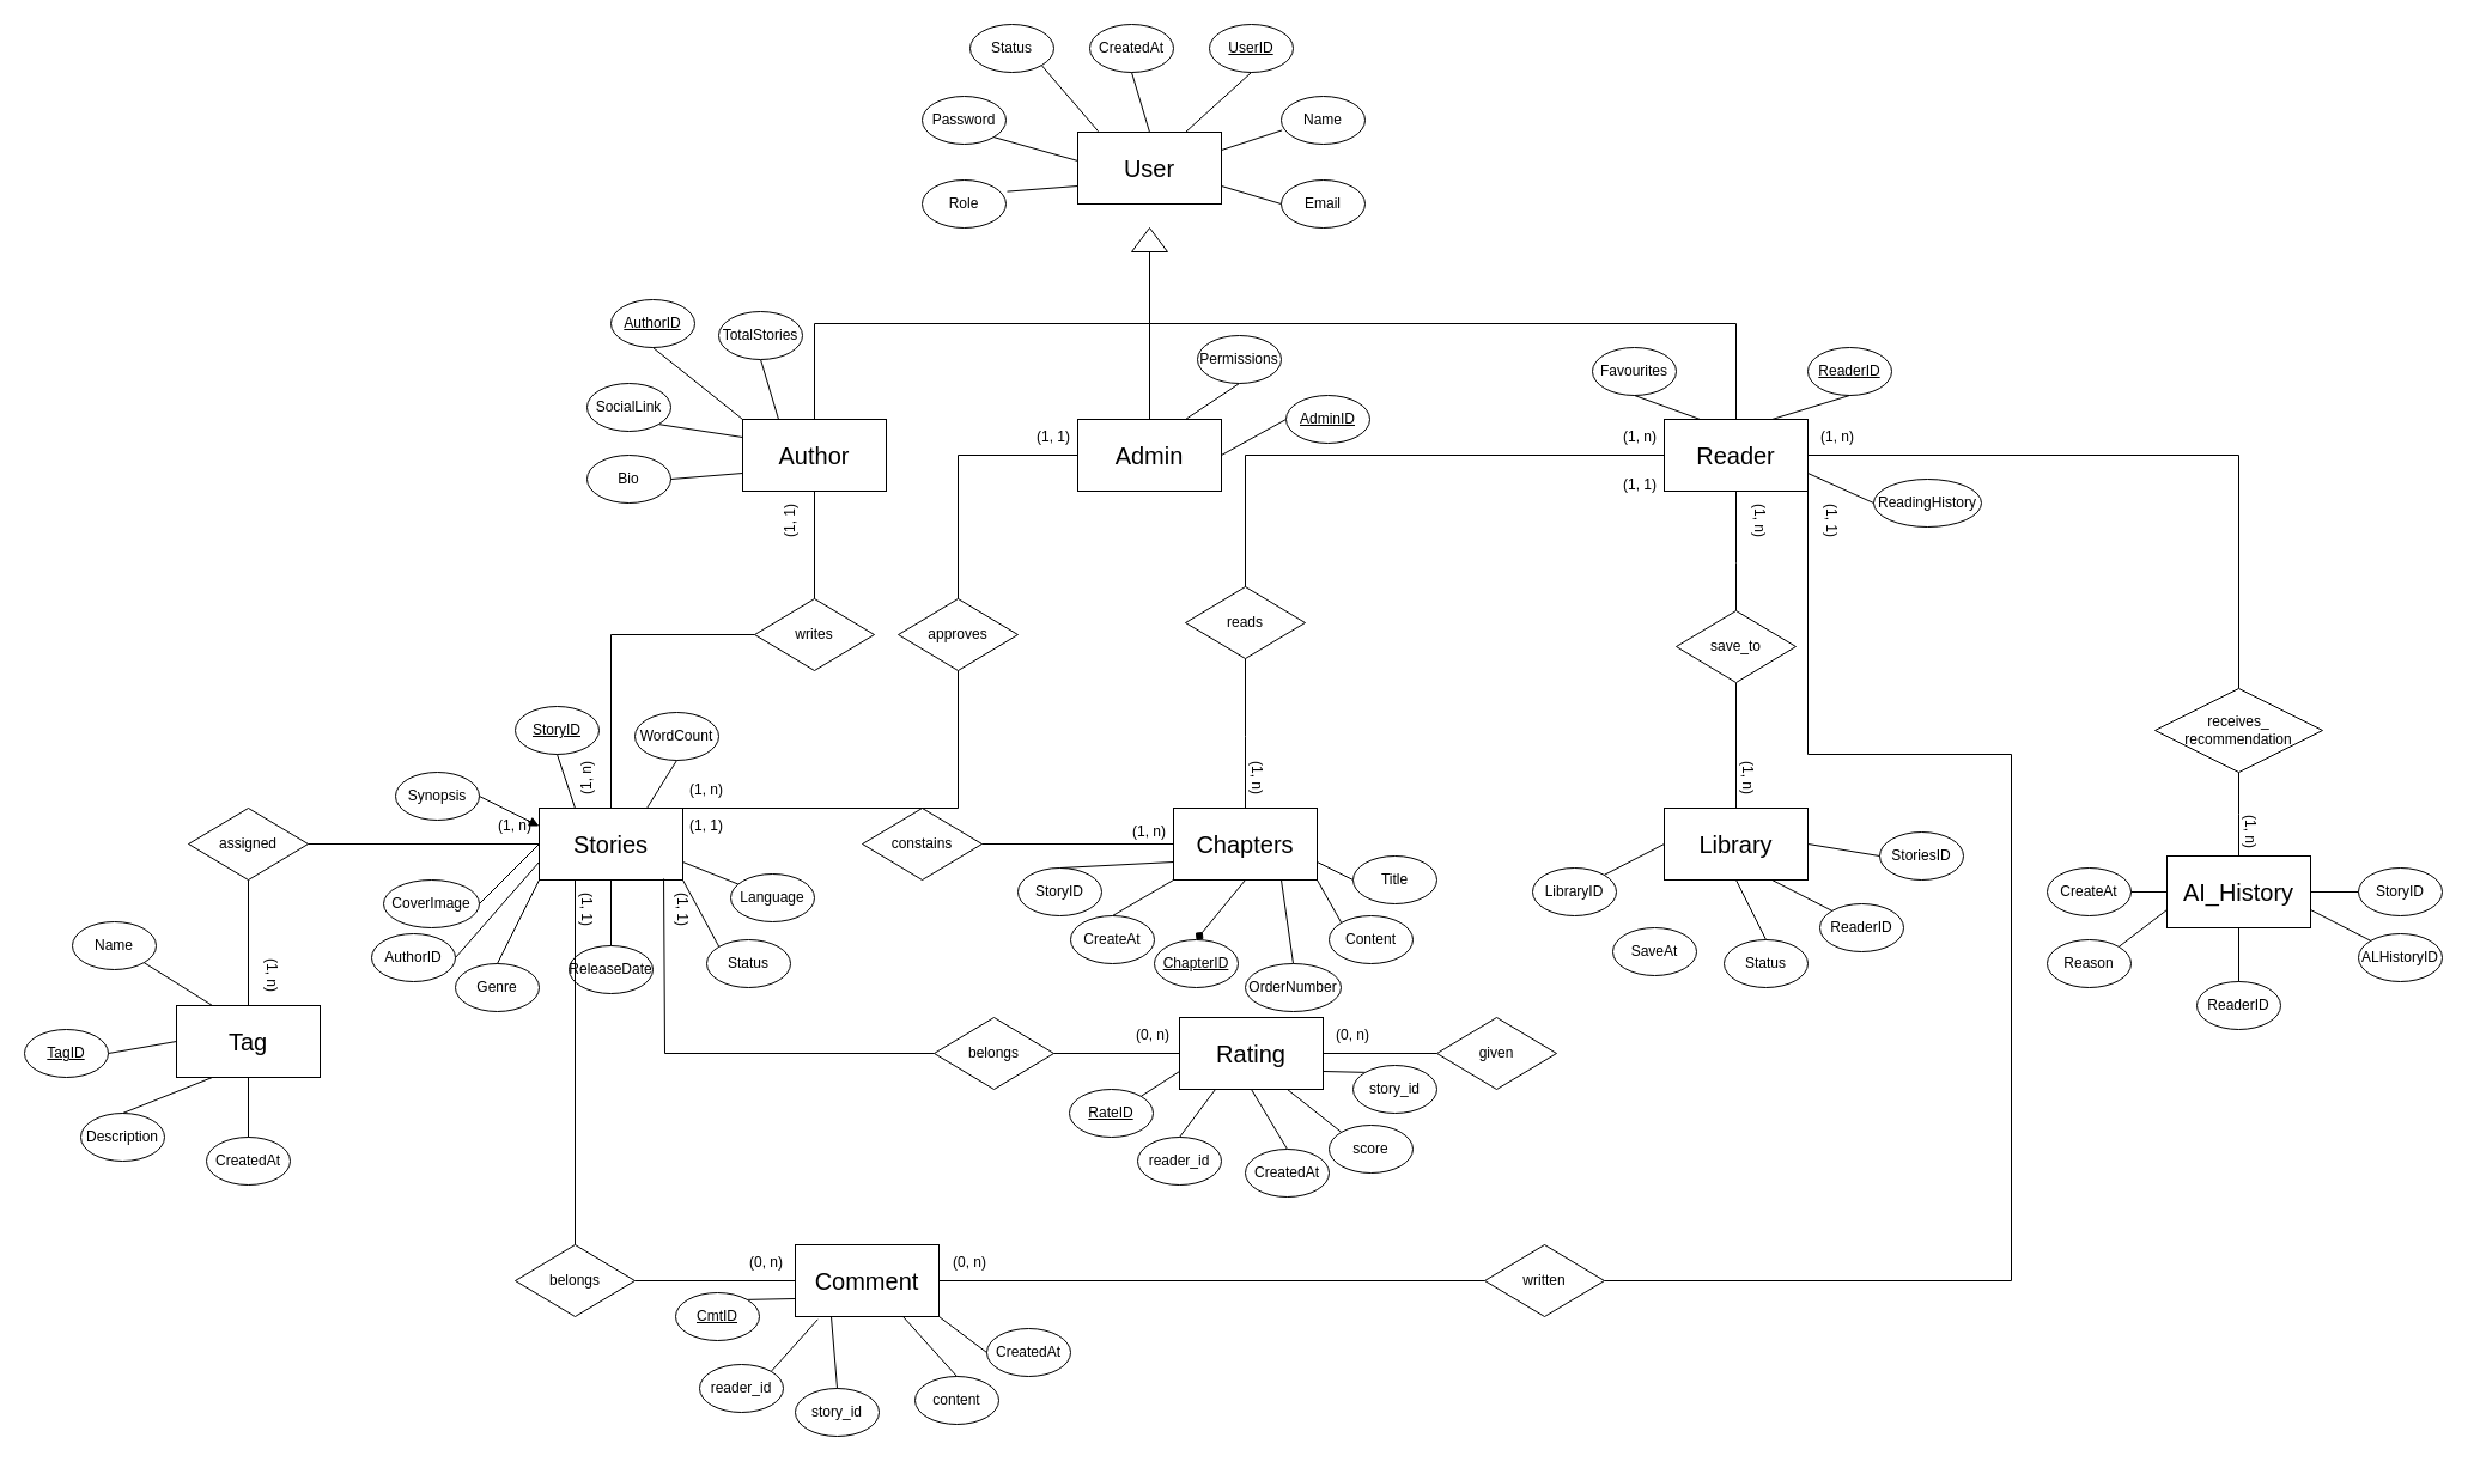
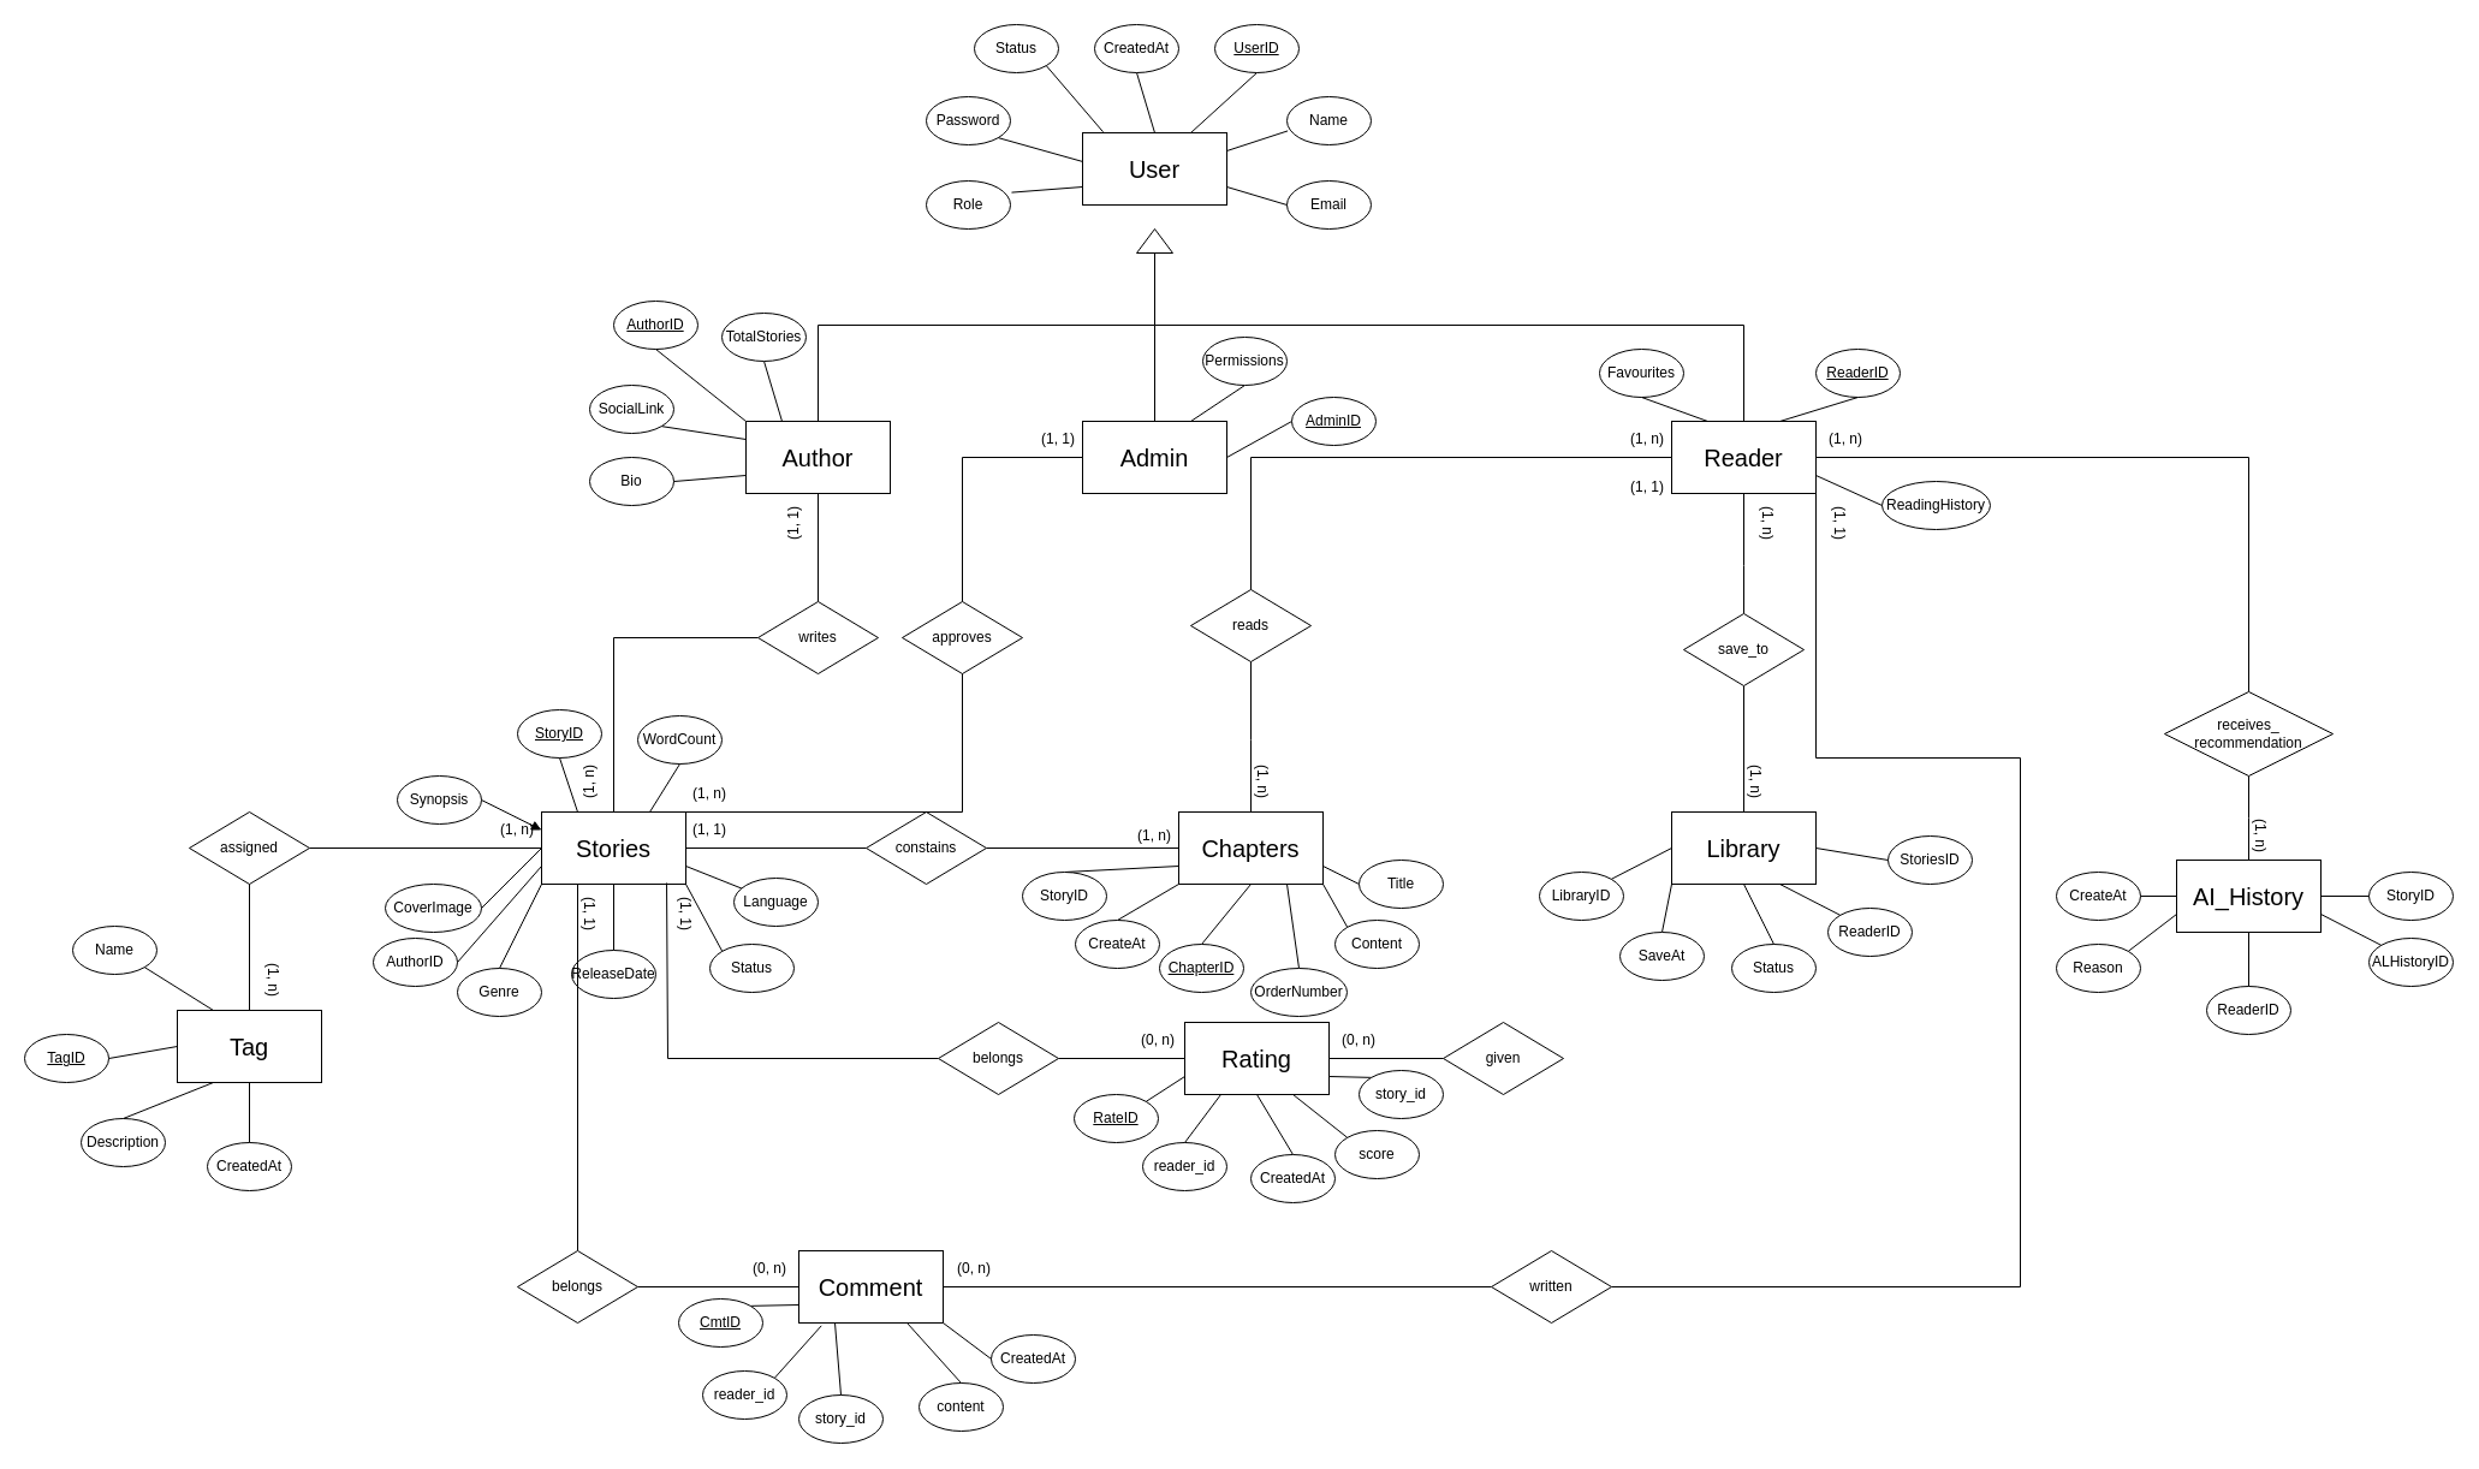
+ <mxCell id="34" value="" style="endArrow=none;html=1;rounded=0;exitX=1;exitY=0.5;exitDx=0;exitDy=0;entryX=0;entryY=0.5;entryDx=0;entryDy=0;" parent="1" source="6" target="100" edge="1"><mxGeometry width="50" height="50" relative="1" as="geometry"><mxPoint x="930" y="465" as="sourcePoint" /><mxPoint x="980" y="460" as="targetPoint" /><Array as="points" /></mxGeometry></mxCell>
+ <mxCell id="64" value="" style="endArrow=none;html=1;rounded=0;exitX=0;exitY=1;exitDx=0;exitDy=0;entryX=0.5;entryY=0;entryDx=0;entryDy=0;" parent="1" source="3" target="91" edge="1"><mxGeometry width="50" height="50" relative="1" as="geometry"><mxPoint x="1090" y="550" as="sourcePoint" /><mxPoint x="1149" y="545" as="targetPoint" /><Array as="points" /></mxGeometry></mxCell>
- <mxCell id="67" value="" style="endArrow=diamond;html=1;rounded=0;exitX=0.5;exitY=1;exitDx=0;exitDy=0;entryX=0.5;entryY=0;entryDx=0;entryDy=0;" parent="1" source="5" target="85" edge="1"><mxGeometry width="50" height="50" relative="1" as="geometry"><mxPoint x="1050" y="550" as="sourcePoint" /><mxPoint x="1109" y="545" as="targetPoint" /><Array as="points" /></mxGeometry></mxCell>
+ <mxCell id="67" value="" style="endArrow=none;html=1;rounded=0;exitX=0.5;exitY=1;exitDx=0;exitDy=0;entryX=0.5;entryY=0;entryDx=0;entryDy=0;" parent="1" source="5" target="85" edge="1"><mxGeometry width="50" height="50" relative="1" as="geometry"><mxPoint x="1050" y="550" as="sourcePoint" /><mxPoint x="1109" y="545" as="targetPoint" /><Array as="points" /></mxGeometry></mxCell>
